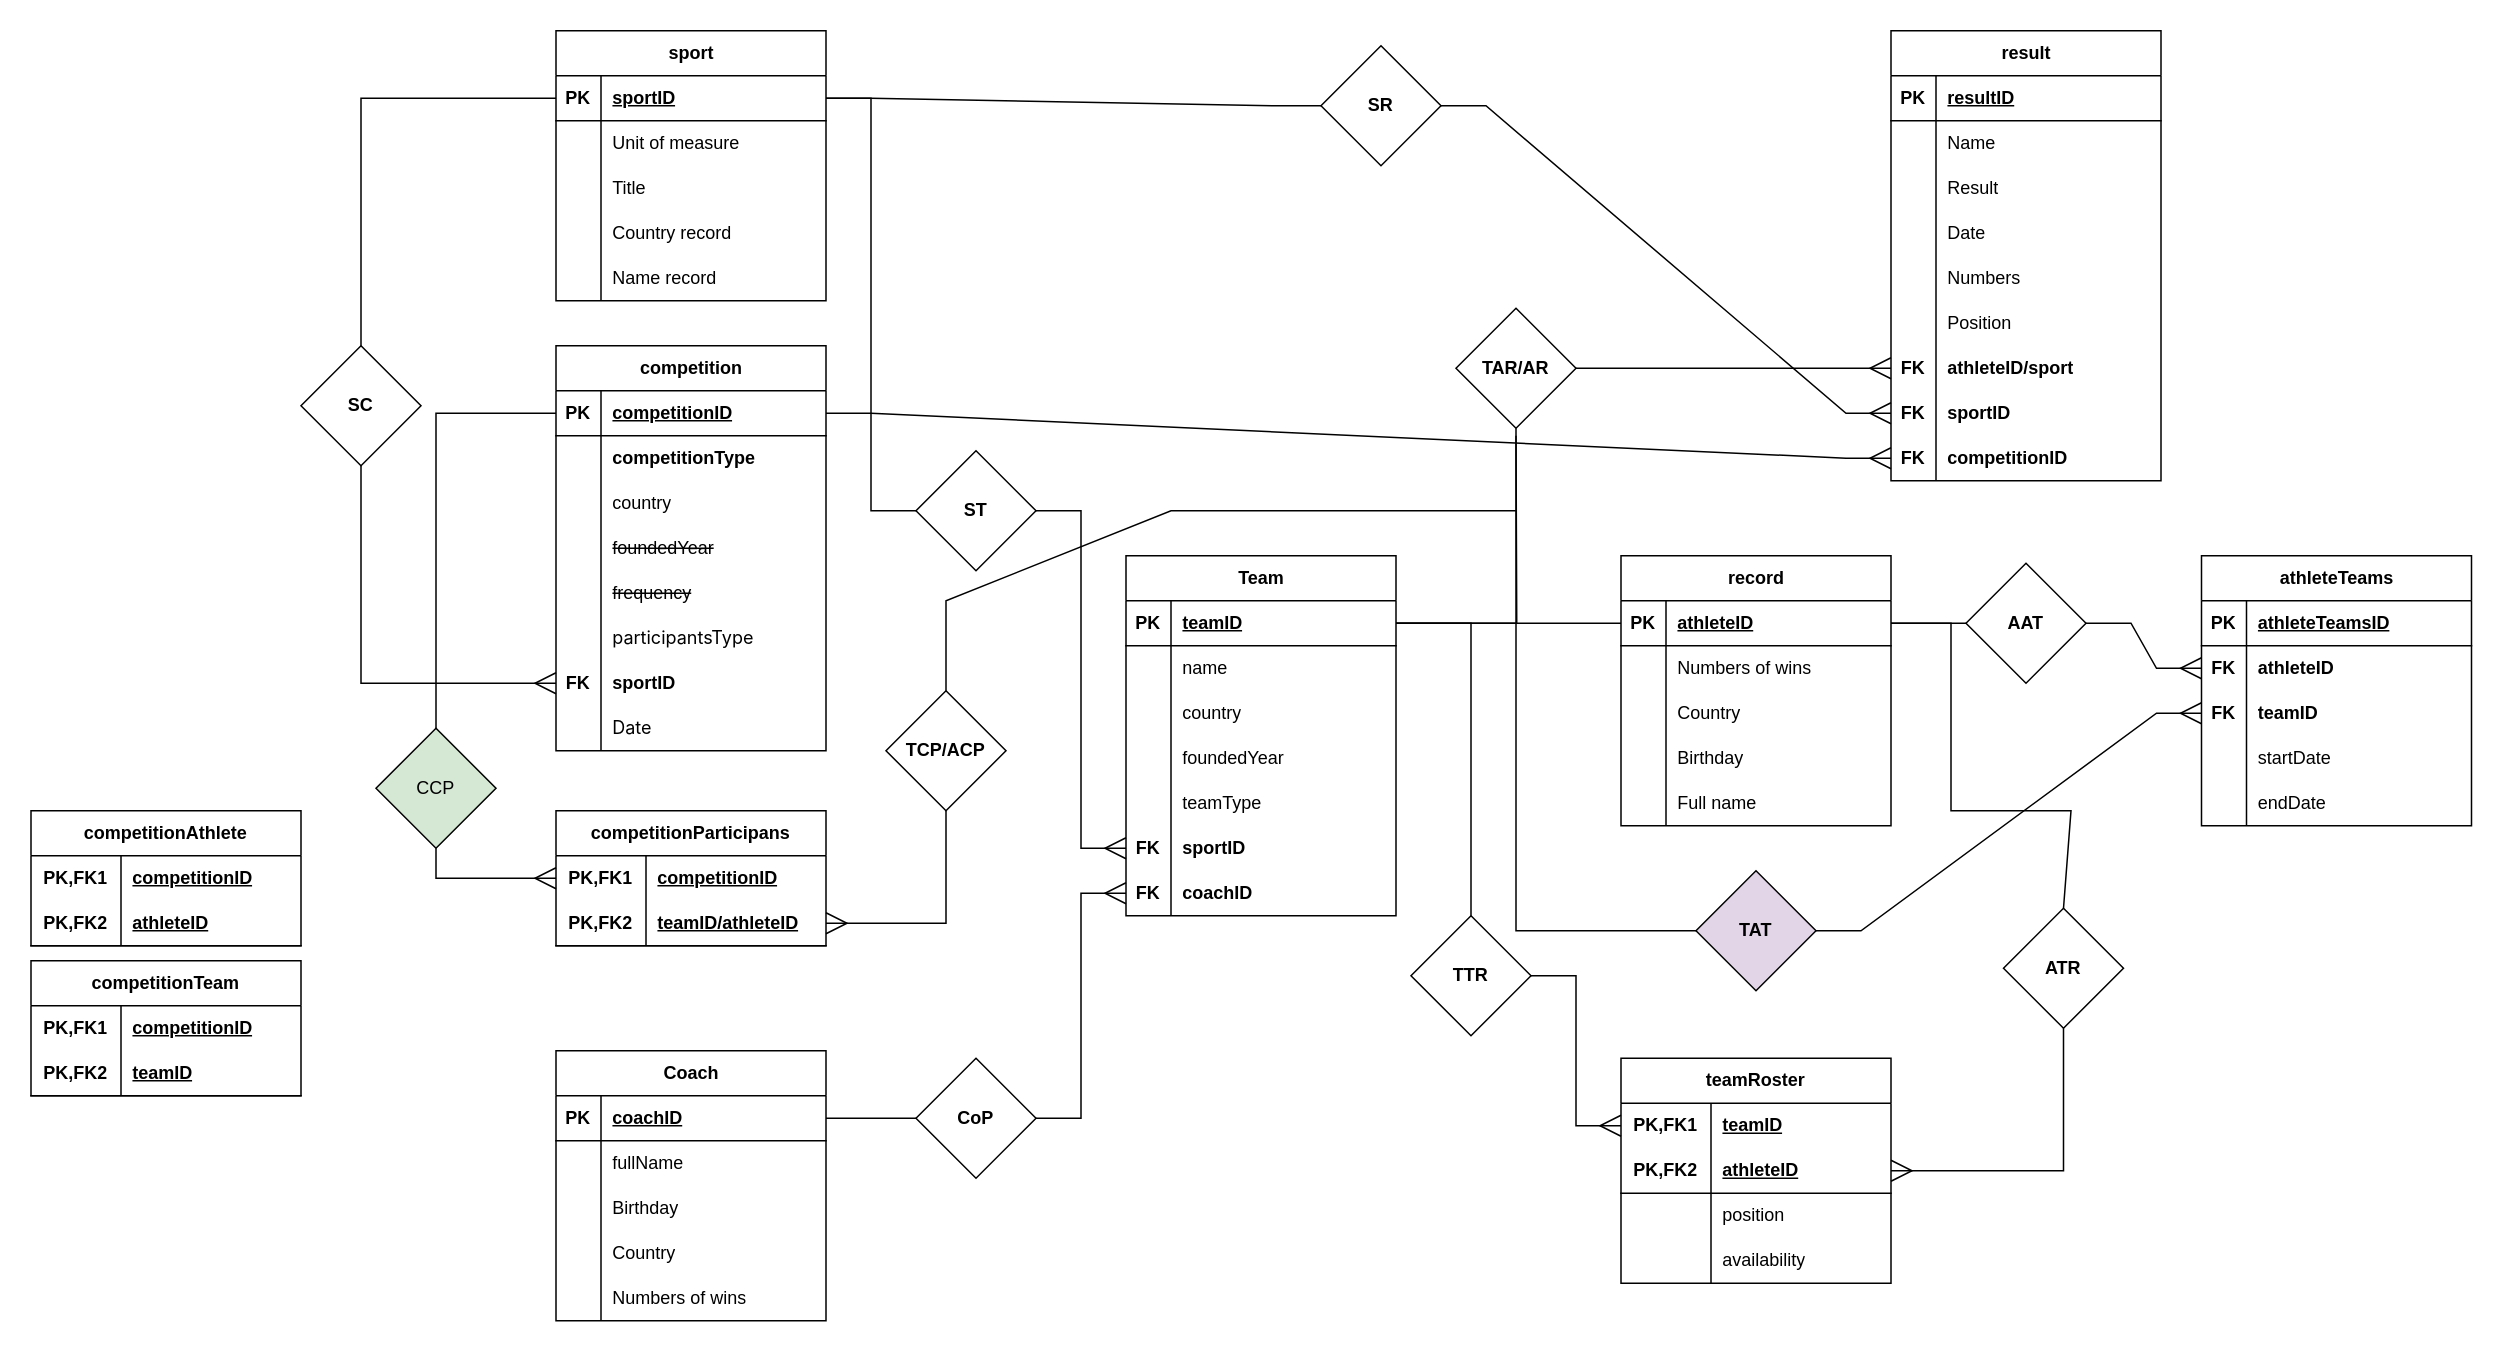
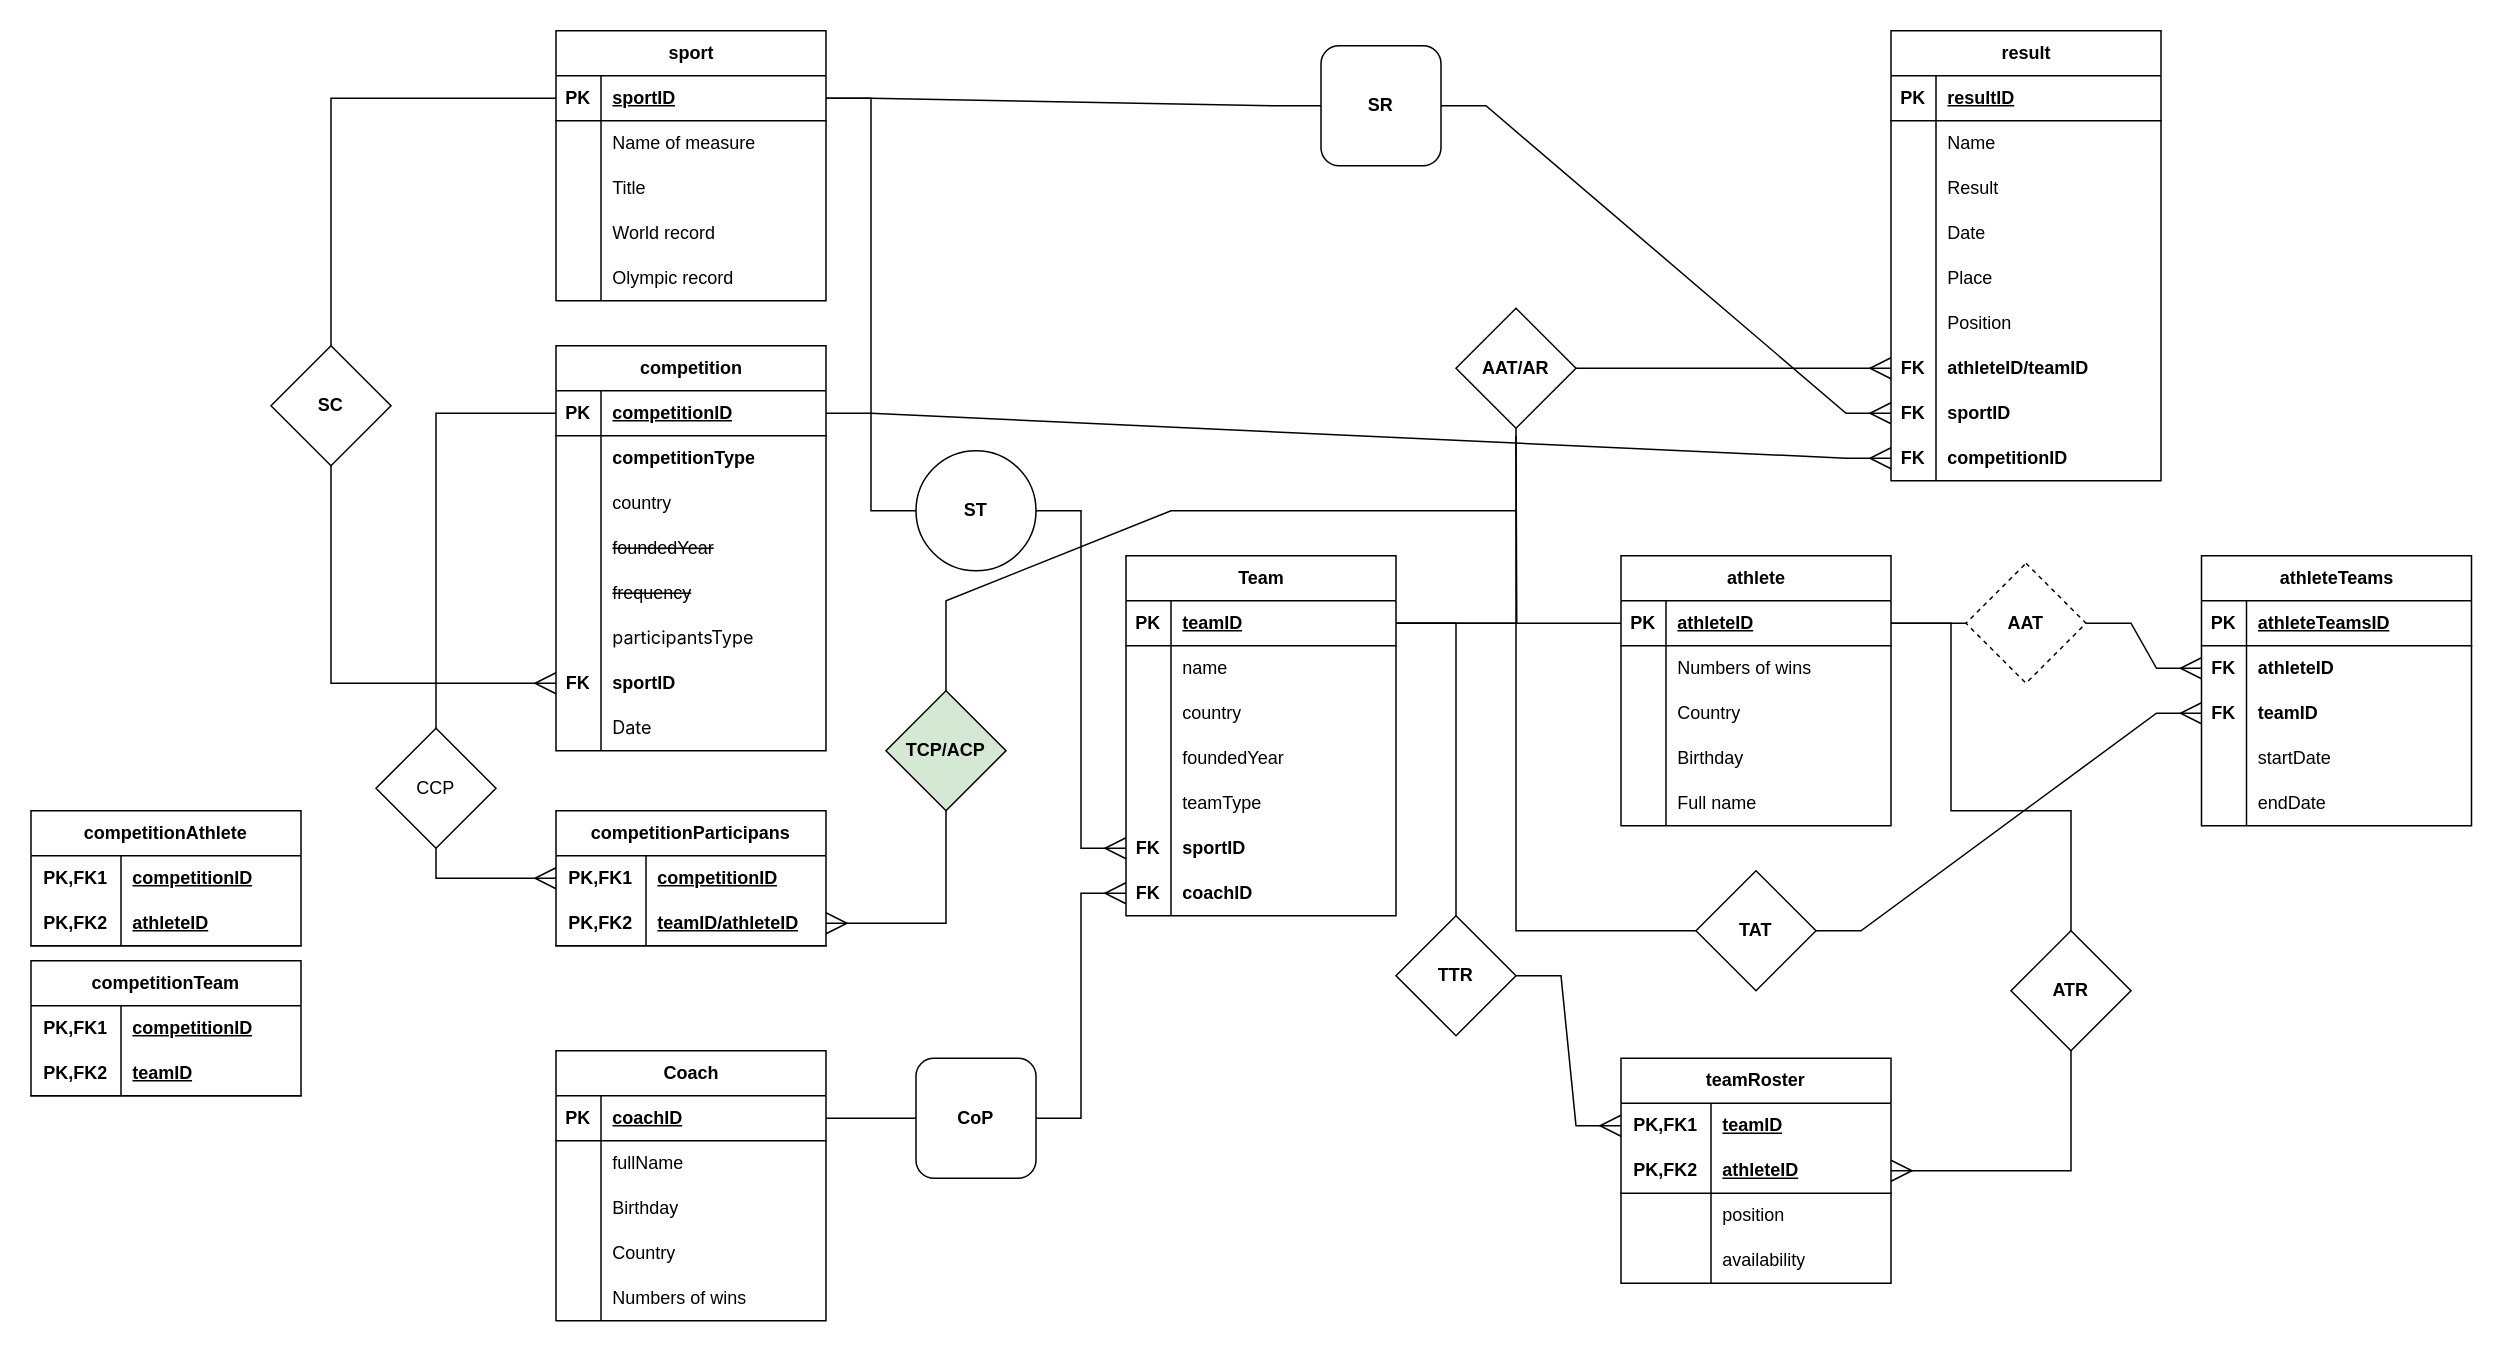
- <mxCell id="184" value="&lt;b&gt;SR&lt;/b&gt;" style="rhombus;whiteSpace=wrap;html=1;" vertex="1" parent="1"><mxGeometry x="880" y="30" width="80" height="80" as="geometry" /></mxCell>
+ <mxCell id="184" value="&lt;b&gt;SR&lt;/b&gt;" style="whiteSpace=wrap;html=1;rounded=1;" vertex="1" parent="1"><mxGeometry x="880" y="30" width="80" height="80" as="geometry" /></mxCell>
- <mxCell id="8" value="Unit of measure" style="shape=partialRectangle;connectable=0;fillColor=none;top=0;left=0;bottom=0;right=0;align=left;spacingLeft=6;overflow=hidden;whiteSpace=wrap;html=1;" vertex="1" parent="6"><mxGeometry x="30" width="150" height="30" as="geometry"><mxRectangle width="150" height="30" as="alternateBounds" /></mxGeometry></mxCell>
+ <mxCell id="8" value="Name of measure" style="shape=partialRectangle;connectable=0;fillColor=none;top=0;left=0;bottom=0;right=0;align=left;spacingLeft=6;overflow=hidden;whiteSpace=wrap;html=1;" vertex="1" parent="6"><mxGeometry x="30" width="150" height="30" as="geometry"><mxRectangle width="150" height="30" as="alternateBounds" /></mxGeometry></mxCell>
- <mxCell id="14" value="Country record" style="shape=partialRectangle;connectable=0;fillColor=none;top=0;left=0;bottom=0;right=0;align=left;spacingLeft=6;overflow=hidden;whiteSpace=wrap;html=1;" vertex="1" parent="12"><mxGeometry x="30" width="150" height="30" as="geometry"><mxRectangle width="150" height="30" as="alternateBounds" /></mxGeometry></mxCell>
+ <mxCell id="14" value="World record" style="shape=partialRectangle;connectable=0;fillColor=none;top=0;left=0;bottom=0;right=0;align=left;spacingLeft=6;overflow=hidden;whiteSpace=wrap;html=1;" vertex="1" parent="12"><mxGeometry x="30" width="150" height="30" as="geometry"><mxRectangle width="150" height="30" as="alternateBounds" /></mxGeometry></mxCell>
- <mxCell id="17" value="Name record" style="shape=partialRectangle;connectable=0;fillColor=none;top=0;left=0;bottom=0;right=0;align=left;spacingLeft=6;overflow=hidden;whiteSpace=wrap;html=1;" vertex="1" parent="15"><mxGeometry x="30" width="150" height="30" as="geometry"><mxRectangle width="150" height="30" as="alternateBounds" /></mxGeometry></mxCell>
+ <mxCell id="17" value="Olympic record" style="shape=partialRectangle;connectable=0;fillColor=none;top=0;left=0;bottom=0;right=0;align=left;spacingLeft=6;overflow=hidden;whiteSpace=wrap;html=1;" vertex="1" parent="15"><mxGeometry x="30" width="150" height="30" as="geometry"><mxRectangle width="150" height="30" as="alternateBounds" /></mxGeometry></mxCell>
- <mxCell id="33" value="Numbers" style="shape=partialRectangle;connectable=0;fillColor=none;top=0;left=0;bottom=0;right=0;align=left;spacingLeft=6;overflow=hidden;whiteSpace=wrap;html=1;" vertex="1" parent="31"><mxGeometry x="30" width="150" height="30" as="geometry"><mxRectangle width="150" height="30" as="alternateBounds" /></mxGeometry></mxCell>
+ <mxCell id="33" value="Place" style="shape=partialRectangle;connectable=0;fillColor=none;top=0;left=0;bottom=0;right=0;align=left;spacingLeft=6;overflow=hidden;whiteSpace=wrap;html=1;" vertex="1" parent="31"><mxGeometry x="30" width="150" height="30" as="geometry"><mxRectangle width="150" height="30" as="alternateBounds" /></mxGeometry></mxCell>
- <mxCell id="196" value="TAR/AR" style="rhombus;whiteSpace=wrap;html=1;startSize=30;fontStyle=1;" vertex="1" parent="1"><mxGeometry x="970" y="205" width="80" height="80" as="geometry" /></mxCell>
+ <mxCell id="196" value="AAT/AR" style="rhombus;whiteSpace=wrap;html=1;startSize=30;fontStyle=1;" vertex="1" parent="1"><mxGeometry x="970" y="205" width="80" height="80" as="geometry" /></mxCell>
- <mxCell id="39" value="&lt;span style=&quot;font-weight: 700;&quot;&gt;athleteID/sport&lt;/span&gt;" style="shape=partialRectangle;connectable=0;fillColor=none;top=0;left=0;bottom=0;right=0;align=left;spacingLeft=6;overflow=hidden;whiteSpace=wrap;html=1;" vertex="1" parent="37"><mxGeometry x="30" width="150" height="30" as="geometry"><mxRectangle width="150" height="30" as="alternateBounds" /></mxGeometry></mxCell>
+ <mxCell id="39" value="&lt;span style=&quot;font-weight: 700;&quot;&gt;athleteID/teamID&lt;/span&gt;" style="shape=partialRectangle;connectable=0;fillColor=none;top=0;left=0;bottom=0;right=0;align=left;spacingLeft=6;overflow=hidden;whiteSpace=wrap;html=1;" vertex="1" parent="37"><mxGeometry x="30" width="150" height="30" as="geometry"><mxRectangle width="150" height="30" as="alternateBounds" /></mxGeometry></mxCell>
- <mxCell id="187" value="&lt;b&gt;SC&lt;/b&gt;" style="rhombus;whiteSpace=wrap;html=1;" vertex="1" parent="1"><mxGeometry x="200" y="230" width="80" height="80" as="geometry" /></mxCell>
+ <mxCell id="187" value="&lt;b&gt;SC&lt;/b&gt;" style="rhombus;whiteSpace=wrap;html=1;" vertex="1" parent="1"><mxGeometry x="180" y="230" width="80" height="80" as="geometry" /></mxCell>
- <mxCell id="192" value="&lt;b&gt;ST&lt;/b&gt;" style="rhombus;whiteSpace=wrap;html=1;" vertex="1" parent="1"><mxGeometry x="610" y="300" width="80" height="80" as="geometry" /></mxCell>
+ <mxCell id="192" value="&lt;b&gt;ST&lt;/b&gt;" style="ellipse;whiteSpace=wrap;html=1;" vertex="1" parent="1"><mxGeometry x="610" y="300" width="80" height="80" as="geometry" /></mxCell>
- <mxCell id="47" value="record" style="shape=table;startSize=30;container=1;collapsible=1;childLayout=tableLayout;fixedRows=1;rowLines=0;fontStyle=1;align=center;resizeLast=1;html=1;" vertex="1" parent="1"><mxGeometry x="1080" y="370" width="180" height="180" as="geometry" /></mxCell>
+ <mxCell id="47" value="athlete" style="shape=table;startSize=30;container=1;collapsible=1;childLayout=tableLayout;fixedRows=1;rowLines=0;fontStyle=1;align=center;resizeLast=1;html=1;" vertex="1" parent="1"><mxGeometry x="1080" y="370" width="180" height="180" as="geometry" /></mxCell>
- <mxCell id="201" value="AAT" style="rhombus;whiteSpace=wrap;html=1;startSize=30;fontStyle=1;" vertex="1" parent="1"><mxGeometry x="1310" y="375" width="80" height="80" as="geometry" /></mxCell>
+ <mxCell id="201" value="AAT" style="rhombus;whiteSpace=wrap;html=1;startSize=30;fontStyle=1;dashed=1;" vertex="1" parent="1"><mxGeometry x="1310" y="375" width="80" height="80" as="geometry" /></mxCell>
- <mxCell id="210" value="&lt;b&gt;TCP/ACP&lt;/b&gt;" style="rhombus;whiteSpace=wrap;html=1;" vertex="1" parent="1"><mxGeometry x="590" y="460" width="80" height="80" as="geometry" /></mxCell>
+ <mxCell id="210" value="&lt;b&gt;TCP/ACP&lt;/b&gt;" style="rhombus;whiteSpace=wrap;html=1;fillColor=#d5e8d4;" vertex="1" parent="1"><mxGeometry x="590" y="460" width="80" height="80" as="geometry" /></mxCell>
- <mxCell id="189" value="&lt;span style=&quot;font-weight: normal;&quot;&gt;CCP&lt;/span&gt;" style="rhombus;whiteSpace=wrap;html=1;startSize=30;fontStyle=1;fillColor=#d5e8d4;" vertex="1" parent="1"><mxGeometry x="250" y="485" width="80" height="80" as="geometry" /></mxCell>
+ <mxCell id="189" value="&lt;span style=&quot;font-weight: normal;&quot;&gt;CCP&lt;/span&gt;" style="rhombus;whiteSpace=wrap;html=1;startSize=30;fontStyle=1;" vertex="1" parent="1"><mxGeometry x="250" y="485" width="80" height="80" as="geometry" /></mxCell>
- <mxCell id="199" value="TAT" style="rhombus;whiteSpace=wrap;html=1;startSize=30;fontStyle=1;fillColor=#e1d5e7;" vertex="1" parent="1"><mxGeometry x="1130" y="580" width="80" height="80" as="geometry" /></mxCell>
+ <mxCell id="199" value="TAT" style="rhombus;whiteSpace=wrap;html=1;startSize=30;fontStyle=1;" vertex="1" parent="1"><mxGeometry x="1130" y="580" width="80" height="80" as="geometry" /></mxCell>
- <mxCell id="206" value="ATR" style="rhombus;whiteSpace=wrap;html=1;startSize=30;fontStyle=1;" vertex="1" parent="1"><mxGeometry x="1335" y="605" width="80" height="80" as="geometry" /></mxCell>
+ <mxCell id="206" value="ATR" style="rhombus;whiteSpace=wrap;html=1;startSize=30;fontStyle=1;" vertex="1" parent="1"><mxGeometry x="1340" y="620" width="80" height="80" as="geometry" /></mxCell>
- <mxCell id="203" value="TTR" style="rhombus;whiteSpace=wrap;html=1;startSize=30;fontStyle=1;" vertex="1" parent="1"><mxGeometry x="940" y="610" width="80" height="80" as="geometry" /></mxCell>
+ <mxCell id="203" value="TTR" style="rhombus;whiteSpace=wrap;html=1;startSize=30;fontStyle=1;" vertex="1" parent="1"><mxGeometry x="930" y="610" width="80" height="80" as="geometry" /></mxCell>
- <mxCell id="194" value="&lt;b&gt;CoP&lt;/b&gt;" style="rhombus;whiteSpace=wrap;html=1;" vertex="1" parent="1"><mxGeometry x="610" y="705" width="80" height="80" as="geometry" /></mxCell>
+ <mxCell id="194" value="&lt;b&gt;CoP&lt;/b&gt;" style="whiteSpace=wrap;html=1;rounded=1;" vertex="1" parent="1"><mxGeometry x="610" y="705" width="80" height="80" as="geometry" /></mxCell>
